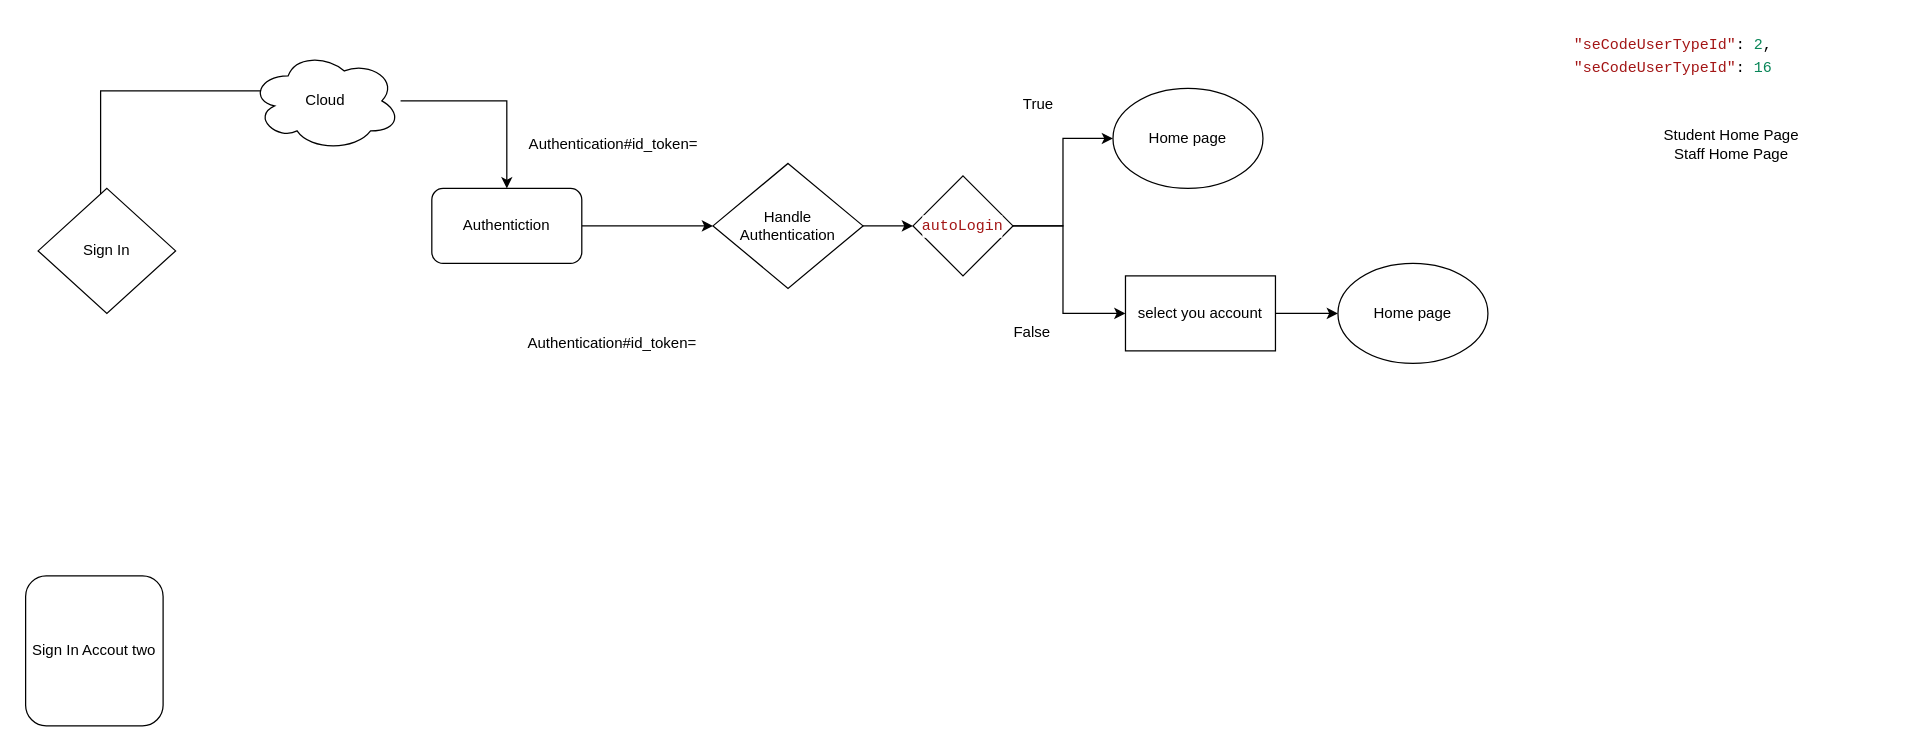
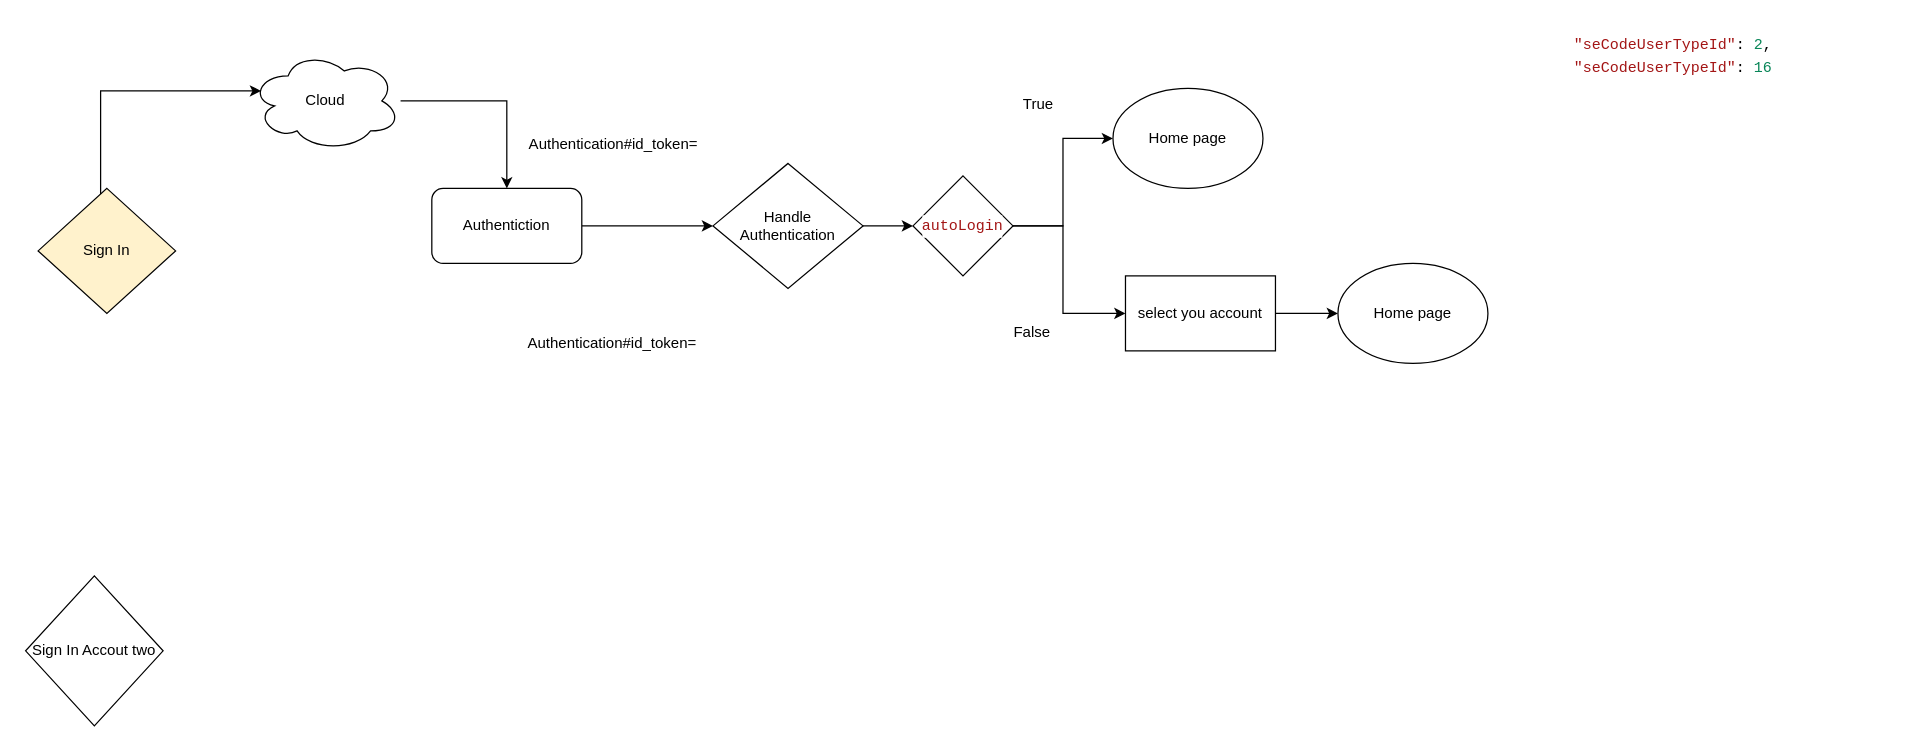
- <mxCell id="6" style="edgeStyle=orthogonalEdgeStyle;rounded=0;orthogonalLoop=1;jettySize=auto;html=1;entryX=0.07;entryY=0.4;entryDx=0;entryDy=0;entryPerimeter=0;endArrow=none;" edge="1" parent="1" source="2" target="5"><mxGeometry relative="1" as="geometry"><Array as="points"><mxPoint x="80" y="72" /></Array></mxGeometry></mxCell>
+ <mxCell id="6" style="edgeStyle=orthogonalEdgeStyle;rounded=0;orthogonalLoop=1;jettySize=auto;html=1;entryX=0.07;entryY=0.4;entryDx=0;entryDy=0;entryPerimeter=0;" edge="1" parent="1" source="2" target="5"><mxGeometry relative="1" as="geometry"><Array as="points"><mxPoint x="80" y="72" /></Array></mxGeometry></mxCell>
- <mxCell id="20" value="Student Home Page&lt;br&gt;Staff Home Page" style="text;html=1;align=center;verticalAlign=middle;whiteSpace=wrap;rounded=0;" vertex="1" parent="1"><mxGeometry x="1255" y="100" width="260" height="30" as="geometry" /></mxCell>
- <mxCell id="2" value="Sign In" style="rhombus;whiteSpace=wrap;html=1;" vertex="1" parent="1"><mxGeometry x="30" y="150" width="110" height="100" as="geometry" /></mxCell>
+ <mxCell id="2" value="Sign In" style="rhombus;whiteSpace=wrap;html=1;fillColor=#fff2cc;" vertex="1" parent="1"><mxGeometry x="30" y="150" width="110" height="100" as="geometry" /></mxCell>
- <mxCell id="3" value="Sign In Accout two" style="whiteSpace=wrap;html=1;rounded=1;" vertex="1" parent="1"><mxGeometry x="20" y="460" width="110" height="120" as="geometry" /></mxCell>
+ <mxCell id="3" value="Sign In Accout two" style="rhombus;whiteSpace=wrap;html=1;" vertex="1" parent="1"><mxGeometry x="20" y="460" width="110" height="120" as="geometry" /></mxCell>
